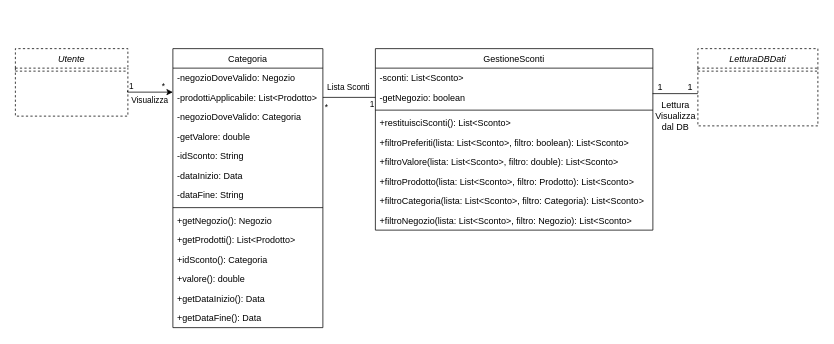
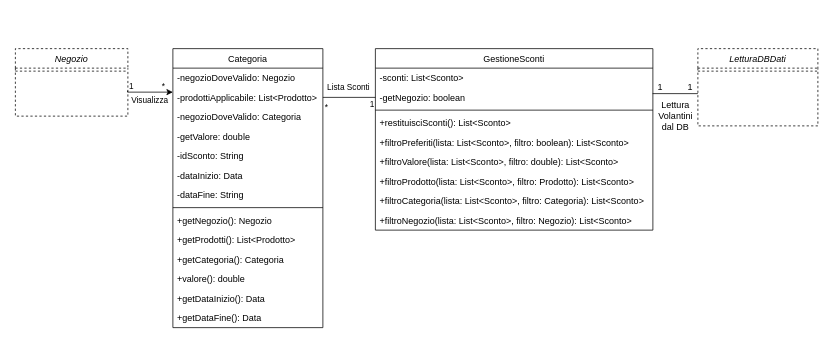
- <mxCell id="27" value="Utente" style="swimlane;fontStyle=2;align=center;verticalAlign=top;childLayout=stackLayout;horizontal=1;startSize=26;horizontalStack=0;resizeParent=1;resizeLast=0;collapsible=1;marginBottom=0;rounded=0;shadow=0;strokeWidth=1;dashed=1;" parent="1" vertex="1"><mxGeometry x="20" y="64" width="150" height="90" as="geometry"><mxRectangle x="960" y="120" width="160" height="26" as="alternateBounds" /></mxGeometry></mxCell>
+ <mxCell id="27" value="Negozio" style="swimlane;fontStyle=2;align=center;verticalAlign=top;childLayout=stackLayout;horizontal=1;startSize=26;horizontalStack=0;resizeParent=1;resizeLast=0;collapsible=1;marginBottom=0;rounded=0;shadow=0;strokeWidth=1;dashed=1;" parent="1" vertex="1"><mxGeometry x="20" y="64" width="150" height="90" as="geometry"><mxRectangle x="960" y="120" width="160" height="26" as="alternateBounds" /></mxGeometry></mxCell>
- <mxCell id="40" value="Lettura&lt;br&gt;Visualizza&lt;br&gt;dal DB" style="text;html=1;align=center;verticalAlign=middle;resizable=0;points=[];autosize=1;strokeColor=none;" parent="1" vertex="1"><mxGeometry x="870" y="129" width="60" height="50" as="geometry" /></mxCell>
+ <mxCell id="40" value="Lettura&lt;br&gt;Volantini&lt;br&gt;dal DB" style="text;html=1;align=center;verticalAlign=middle;resizable=0;points=[];autosize=1;strokeColor=none;" parent="1" vertex="1"><mxGeometry x="870" y="129" width="60" height="50" as="geometry" /></mxCell>
- <mxCell id="13" value="+idSconto(): Categoria" style="text;align=left;verticalAlign=top;spacingLeft=4;spacingRight=4;overflow=hidden;rotatable=0;points=[[0,0.5],[1,0.5]];portConstraint=eastwest;" parent="2" vertex="1"><mxGeometry y="268" width="200" height="26" as="geometry" /></mxCell>
+ <mxCell id="13" value="+getCategoria(): Categoria" style="text;align=left;verticalAlign=top;spacingLeft=4;spacingRight=4;overflow=hidden;rotatable=0;points=[[0,0.5],[1,0.5]];portConstraint=eastwest;" parent="2" vertex="1"><mxGeometry y="268" width="200" height="26" as="geometry" /></mxCell>
